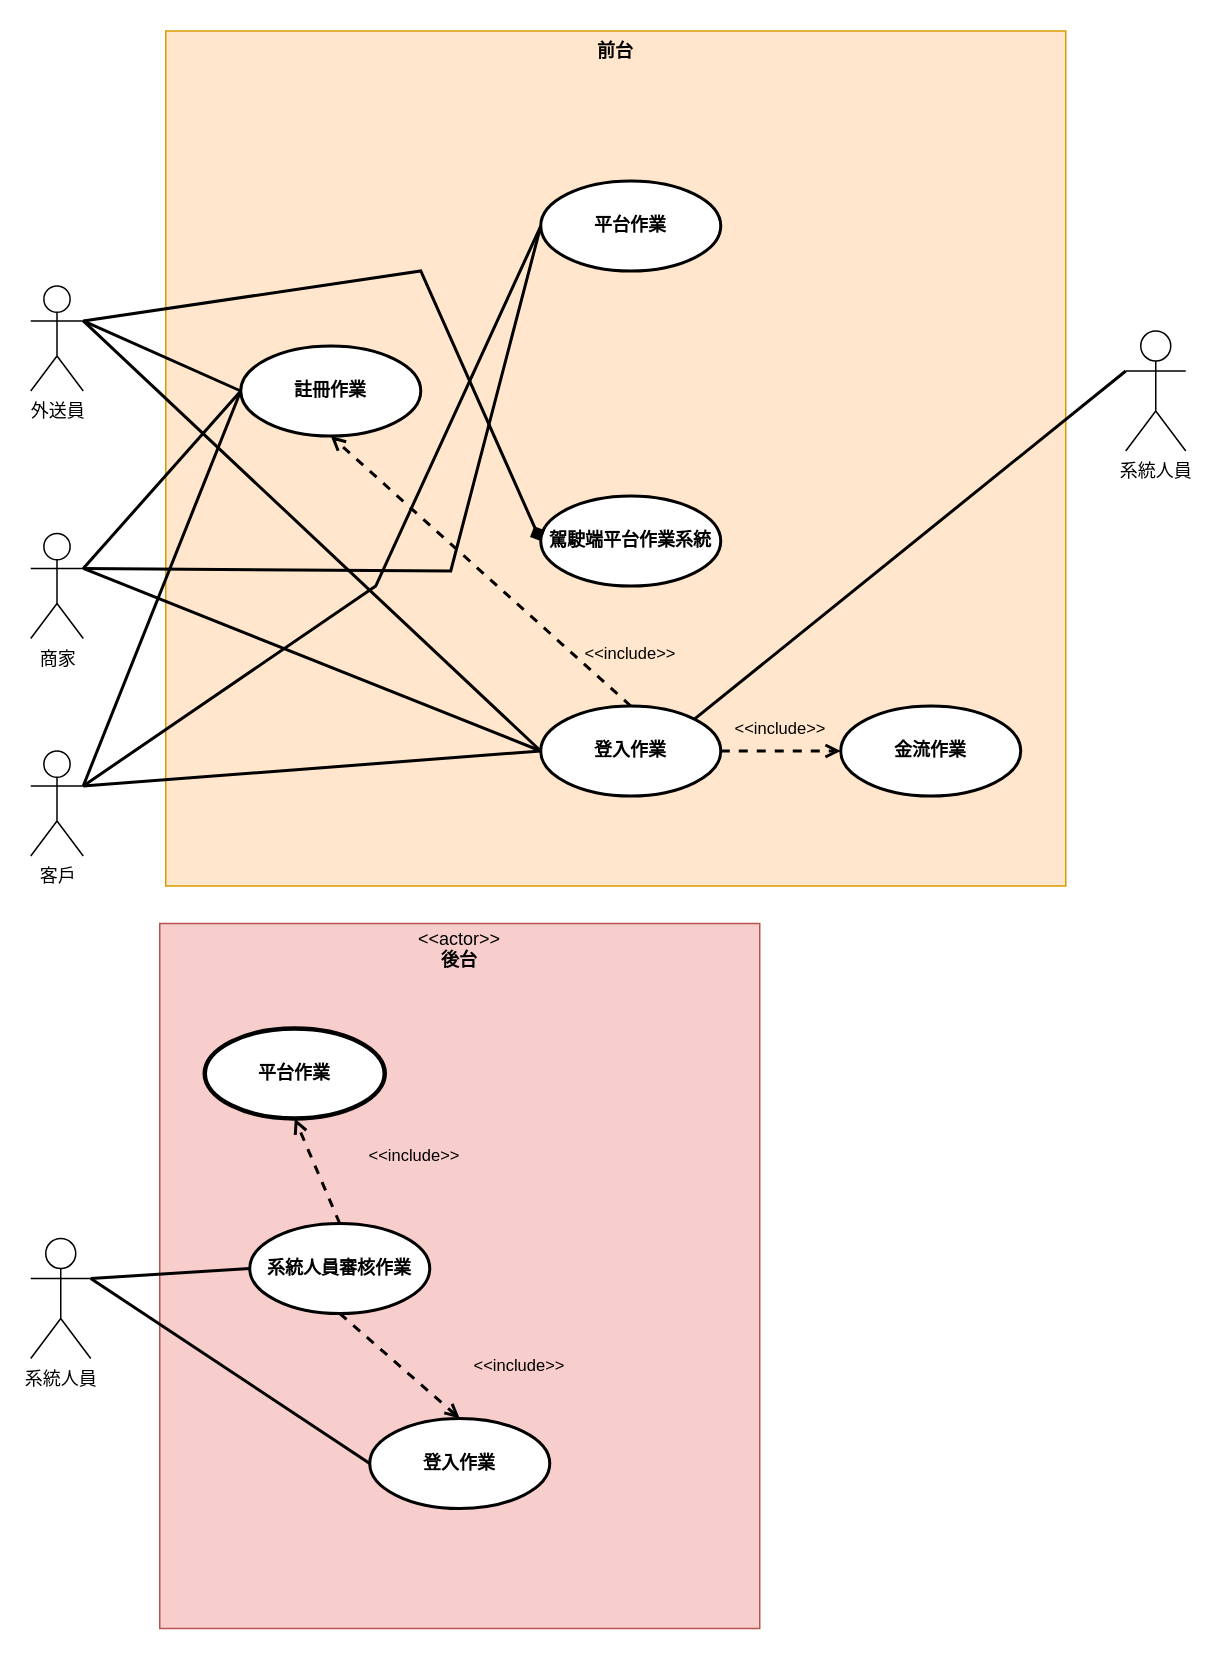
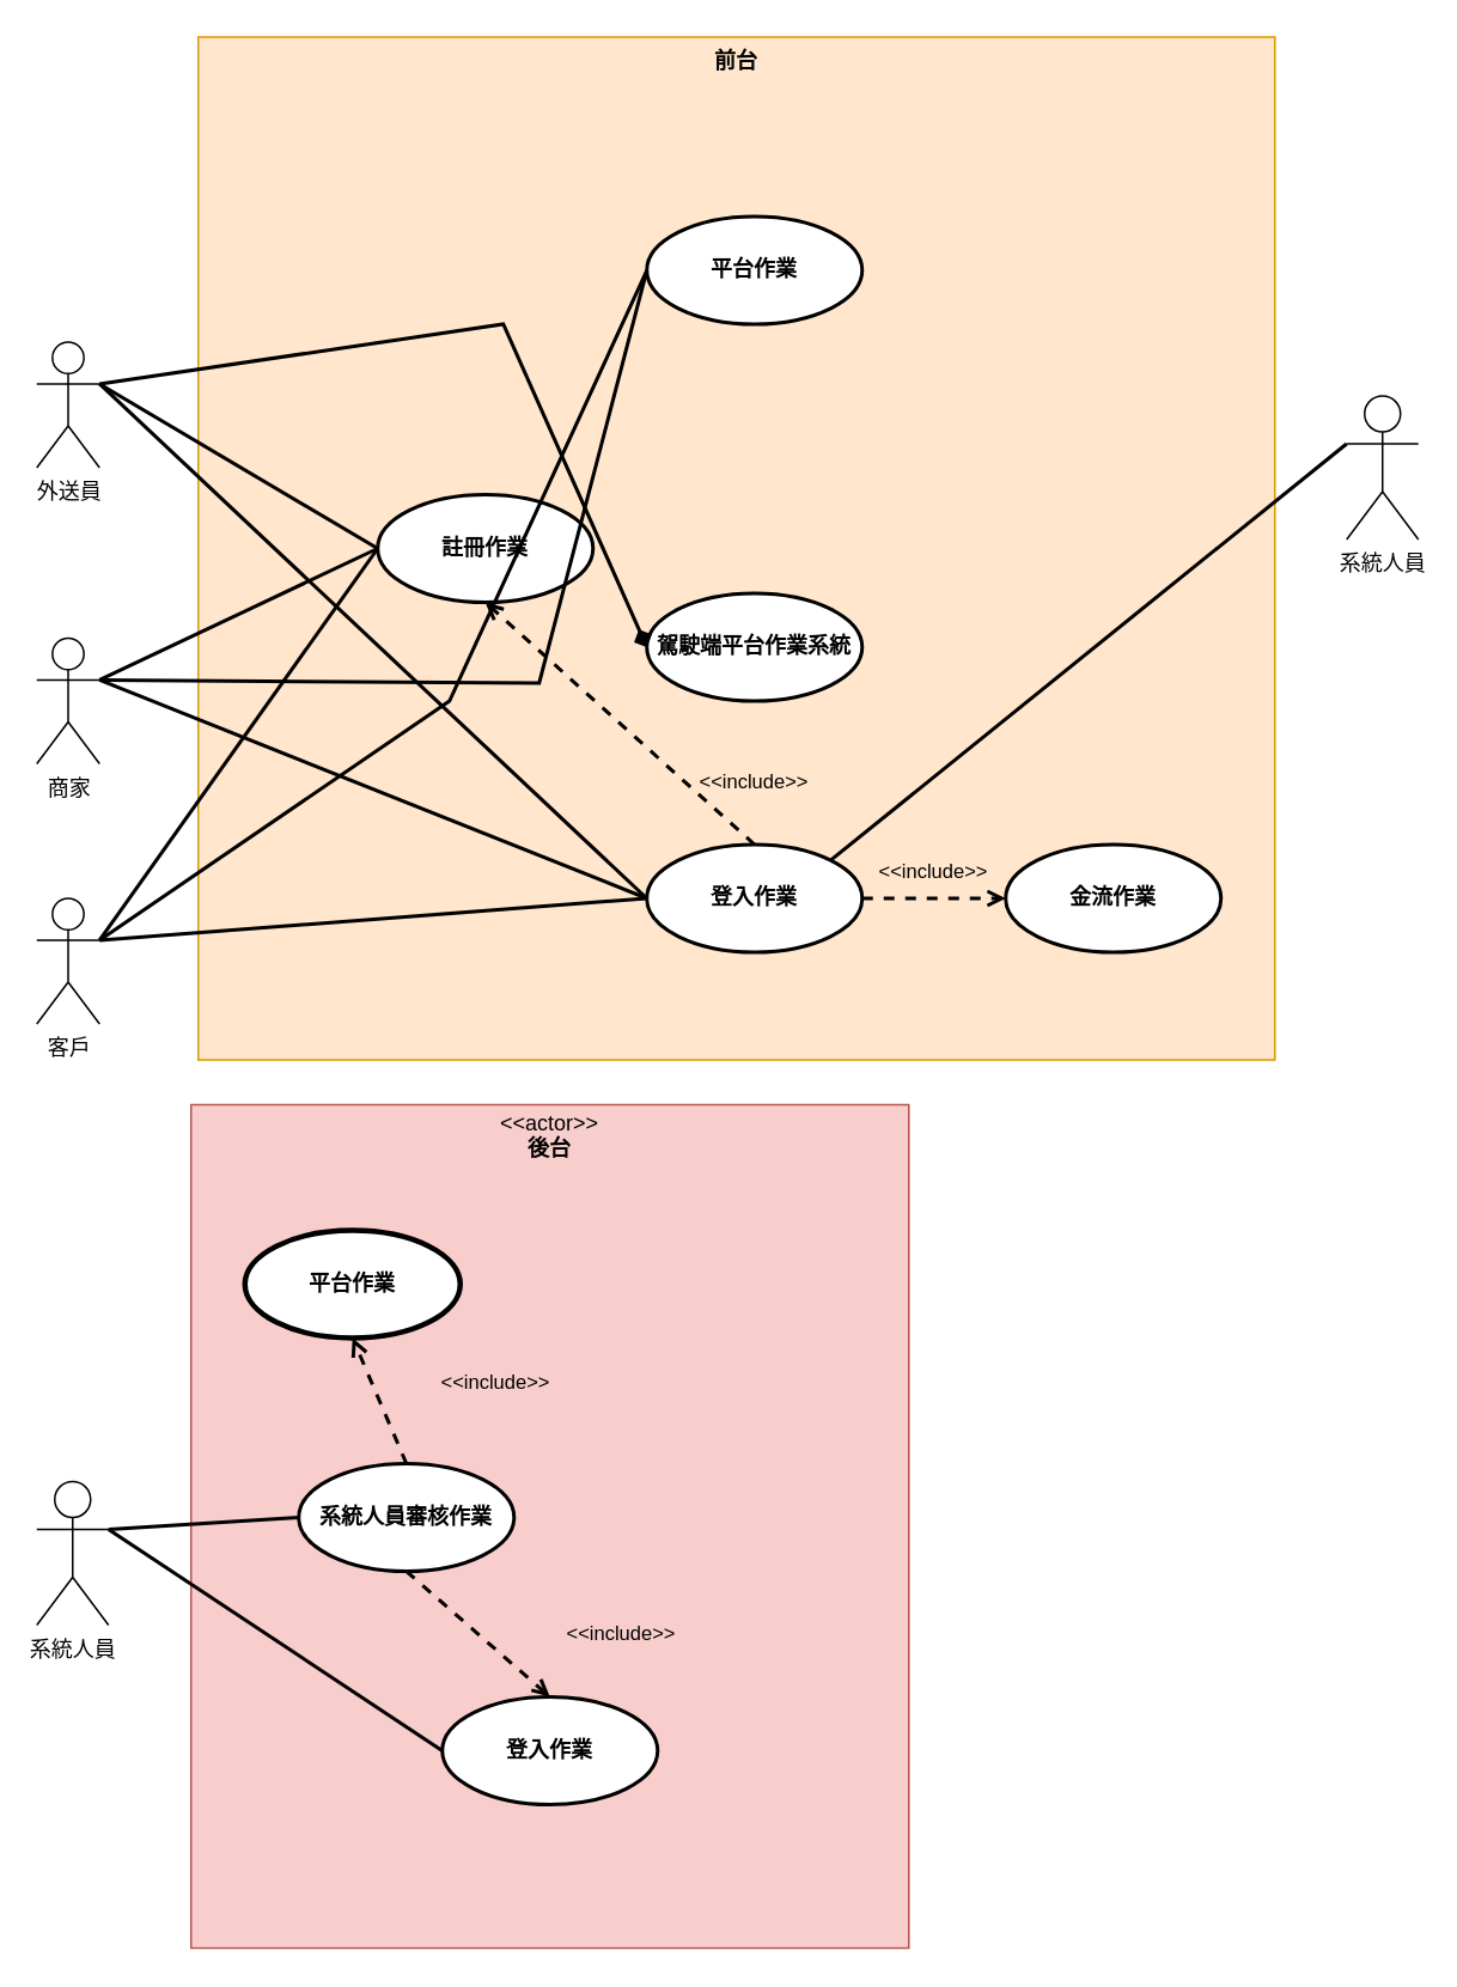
- <mxCell id="11" value="註冊作業" style="shape=ellipse;html=1;strokeWidth=2;fontStyle=1;whiteSpace=wrap;align=center;perimeter=ellipsePerimeter;" vertex="1" parent="1"><mxGeometry x="160" y="230" width="120" height="60" as="geometry" /></mxCell>
+ <mxCell id="11" value="註冊作業" style="shape=ellipse;html=1;strokeWidth=2;fontStyle=1;whiteSpace=wrap;align=center;perimeter=ellipsePerimeter;" vertex="1" parent="1"><mxGeometry x="210" y="275" width="120" height="60" as="geometry" /></mxCell>
